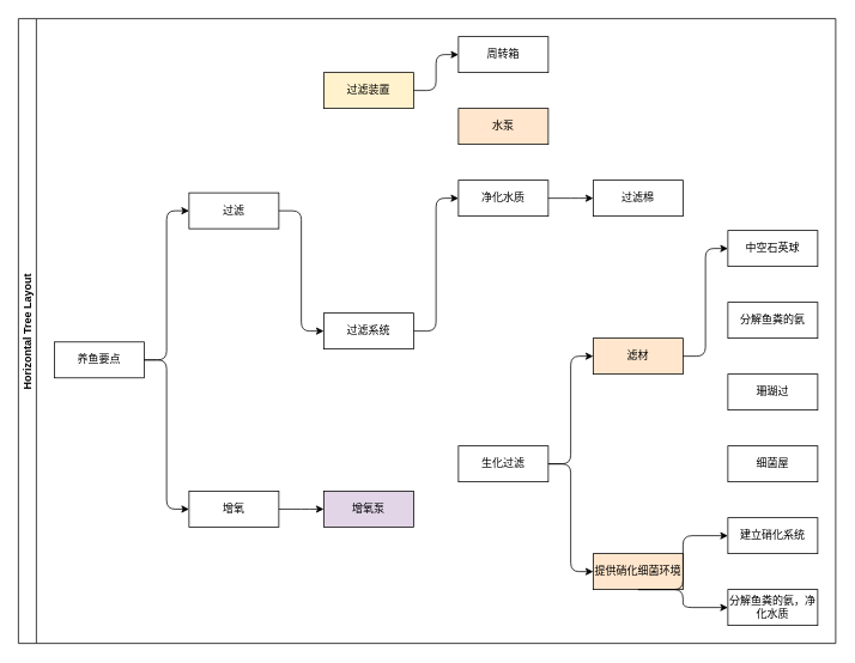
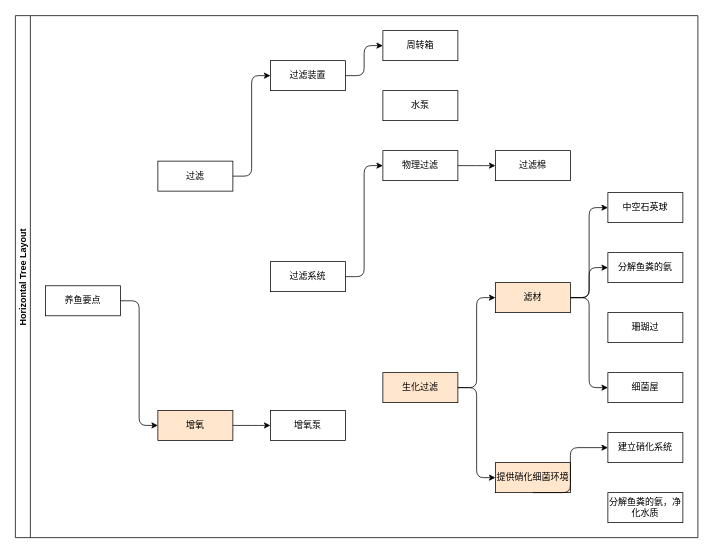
- <mxCell id="6" value="过滤装置" style="whiteSpace=wrap;html=1;fillColor=#fff2cc;" vertex="1" parent="2"><mxGeometry x="340" y="60" width="100" height="40" as="geometry" /></mxCell>
+ <mxCell id="6" value="过滤装置" style="whiteSpace=wrap;html=1;" vertex="1" parent="2"><mxGeometry x="340" y="60" width="100" height="40" as="geometry" /></mxCell>
- <mxCell id="30" value="水泵" style="whiteSpace=wrap;html=1;fillColor=#ffe6cc;" vertex="1" parent="2"><mxGeometry x="490" y="100" width="100" height="40" as="geometry" /></mxCell>
+ <mxCell id="30" value="水泵" style="whiteSpace=wrap;html=1;" vertex="1" parent="2"><mxGeometry x="490" y="100" width="100" height="40" as="geometry" /></mxCell>
+ <mxCell id="7" value="" style="edgeStyle=elbowEdgeStyle;elbow=horizontal;html=1;rounded=1;curved=0;sourcePerimeterSpacing=0;targetPerimeterSpacing=0;startSize=6;endSize=6;exitX=1;exitY=0.5;exitDx=0;exitDy=0;" edge="1" parent="2" source="4" target="6"><mxGeometry relative="1" as="geometry" /></mxCell>
- <mxCell id="9" value="净化水质" style="whiteSpace=wrap;html=1;" vertex="1" parent="2"><mxGeometry x="490" y="180" width="100" height="40" as="geometry" /></mxCell>
+ <mxCell id="9" value="物理过滤" style="whiteSpace=wrap;html=1;" vertex="1" parent="2"><mxGeometry x="490" y="180" width="100" height="40" as="geometry" /></mxCell>
- <mxCell id="5" value="" style="edgeStyle=elbowEdgeStyle;elbow=horizontal;html=1;rounded=1;curved=0;sourcePerimeterSpacing=0;targetPerimeterSpacing=0;startSize=6;endSize=6;" edge="1" parent="2" source="3" target="4"><mxGeometry relative="1" as="geometry" /></mxCell>
- <mxCell id="31" value="" style="edgeStyle=elbowEdgeStyle;elbow=horizontal;html=1;rounded=1;curved=0;sourcePerimeterSpacing=0;targetPerimeterSpacing=0;startSize=6;endSize=6;" edge="1" target="32" source="4" parent="2"><mxGeometry relative="1" as="geometry"><mxPoint x="398" y="-442.6" as="sourcePoint" /></mxGeometry></mxCell>
+ <mxCell id="17" value="" style="edgeStyle=elbowEdgeStyle;elbow=horizontal;html=1;rounded=1;curved=0;sourcePerimeterSpacing=0;targetPerimeterSpacing=0;startSize=6;endSize=6;" edge="1" target="18" source="14" parent="2"><mxGeometry relative="1" as="geometry"><mxPoint x="848" y="-2030.2" as="sourcePoint" /></mxGeometry></mxCell>
- <mxCell id="10" value="生化过滤" style="whiteSpace=wrap;html=1;" vertex="1" parent="2"><mxGeometry x="490" y="476" width="100" height="40" as="geometry" /></mxCell>
+ <mxCell id="10" value="生化过滤" style="whiteSpace=wrap;html=1;fillColor=#ffe6cc;" vertex="1" parent="2"><mxGeometry x="490" y="476" width="100" height="40" as="geometry" /></mxCell>
+ <mxCell id="20" value="" style="edgeStyle=elbowEdgeStyle;elbow=horizontal;html=1;rounded=1;curved=0;sourcePerimeterSpacing=0;targetPerimeterSpacing=0;startSize=6;endSize=6;" edge="1" target="21" source="14" parent="2"><mxGeometry relative="1" as="geometry"><mxPoint x="848" y="-1751.8" as="sourcePoint" /></mxGeometry></mxCell>
- <mxCell id="34" value="增氧" style="whiteSpace=wrap;html=1;" vertex="1" parent="2"><mxGeometry x="190" y="526.4" width="100" height="40" as="geometry" /></mxCell>
+ <mxCell id="34" value="增氧" style="whiteSpace=wrap;html=1;fillColor=#ffe6cc;" vertex="1" parent="2"><mxGeometry x="190" y="526.4" width="100" height="40" as="geometry" /></mxCell>
- <mxCell id="36" value="增氧泵" style="whiteSpace=wrap;html=1;fillColor=#e1d5e7;" vertex="1" parent="2"><mxGeometry x="340" y="526.4" width="100" height="40" as="geometry" /></mxCell>
+ <mxCell id="36" value="增氧泵" style="whiteSpace=wrap;html=1;" vertex="1" parent="2"><mxGeometry x="340" y="526.4" width="100" height="40" as="geometry" /></mxCell>
- <mxCell id="26" value="" style="edgeStyle=elbowEdgeStyle;elbow=horizontal;html=1;rounded=1;curved=0;sourcePerimeterSpacing=0;targetPerimeterSpacing=0;startSize=6;endSize=6;exitX=0.5;exitY=1;exitDx=0;exitDy=0;" edge="1" target="27" source="23" parent="2"><mxGeometry relative="1" as="geometry"><mxPoint x="798" y="-931.0" as="sourcePoint" /></mxGeometry></mxCell>
